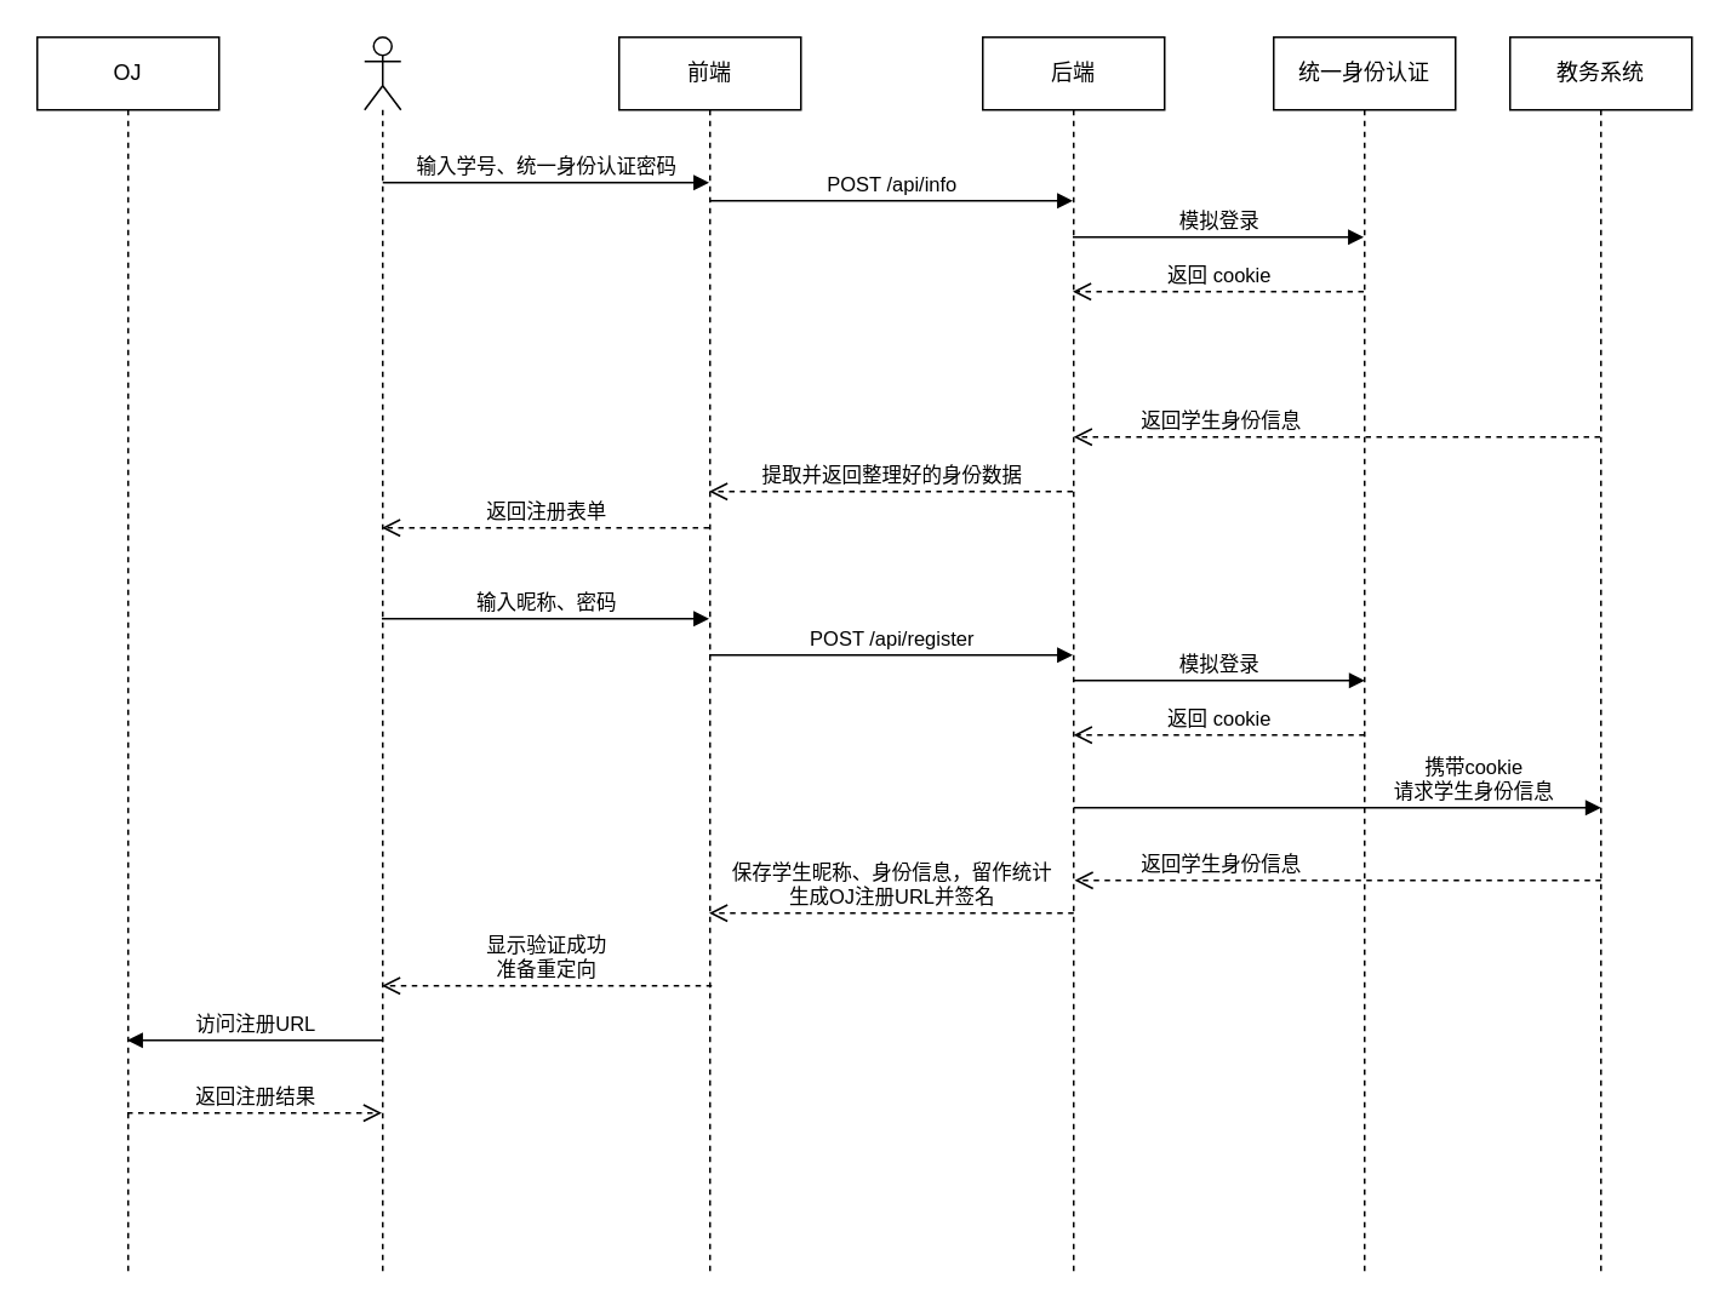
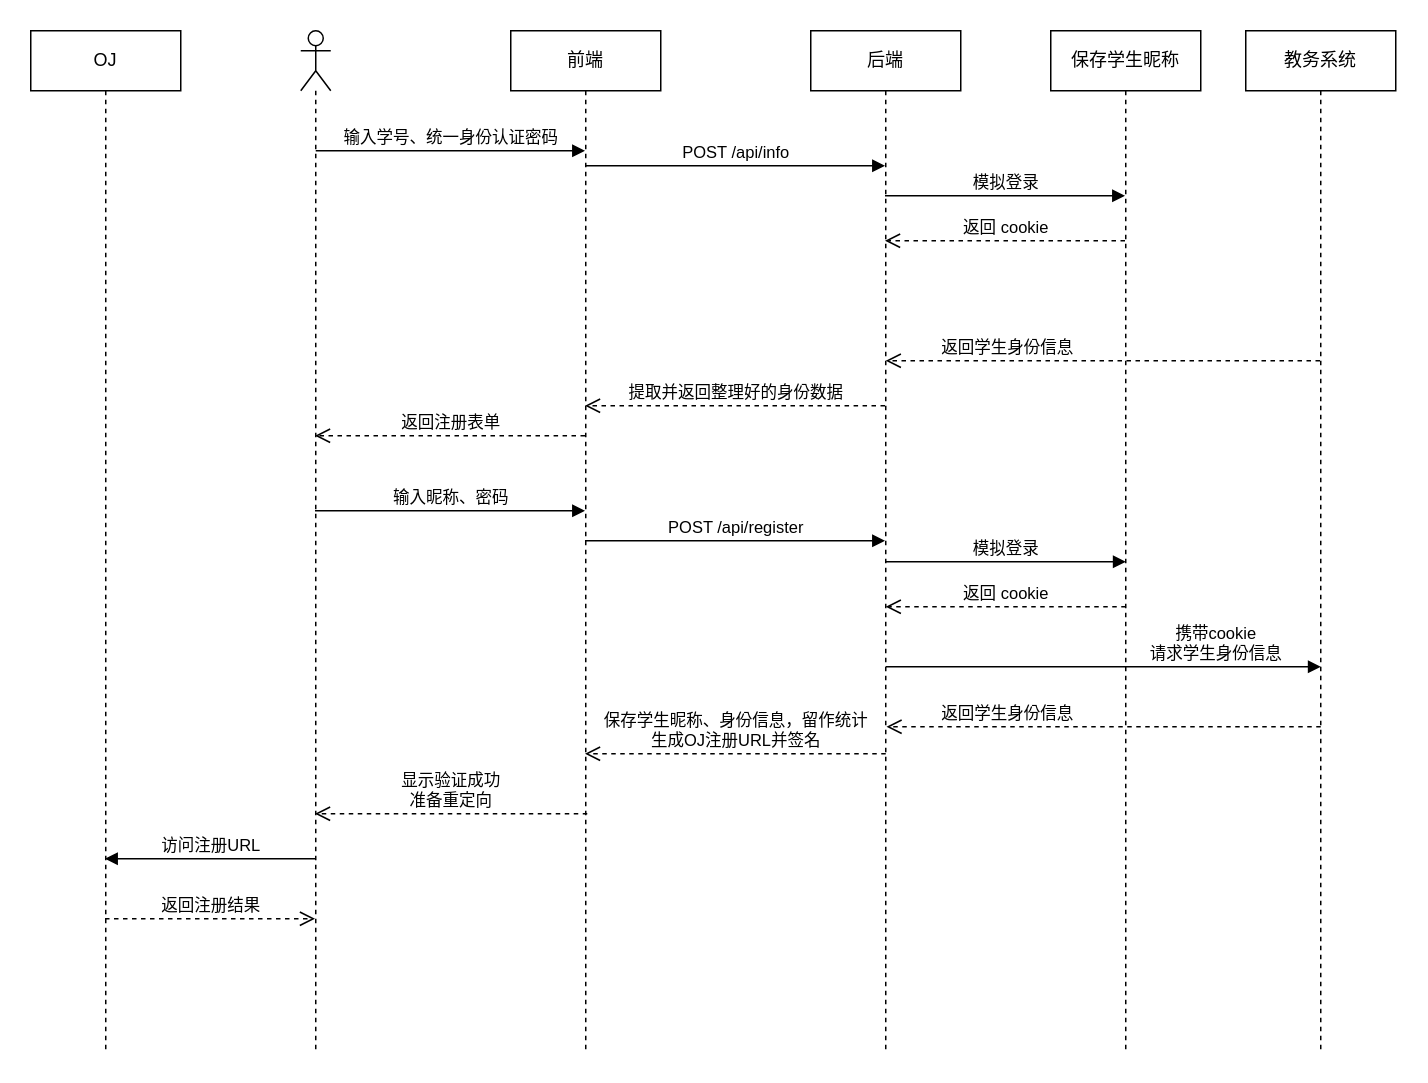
- <mxCell id="7" value="统一身份认证" style="shape=umlLifeline;perimeter=lifelinePerimeter;whiteSpace=wrap;html=1;container=1;collapsible=0;recursiveResize=0;outlineConnect=0;" parent="1" vertex="1"><mxGeometry x="700" y="20" width="100" height="680" as="geometry" /></mxCell>
+ <mxCell id="7" value="保存学生昵称" style="shape=umlLifeline;perimeter=lifelinePerimeter;whiteSpace=wrap;html=1;container=1;collapsible=0;recursiveResize=0;outlineConnect=0;" parent="1" vertex="1"><mxGeometry x="700" y="20" width="100" height="680" as="geometry" /></mxCell>
